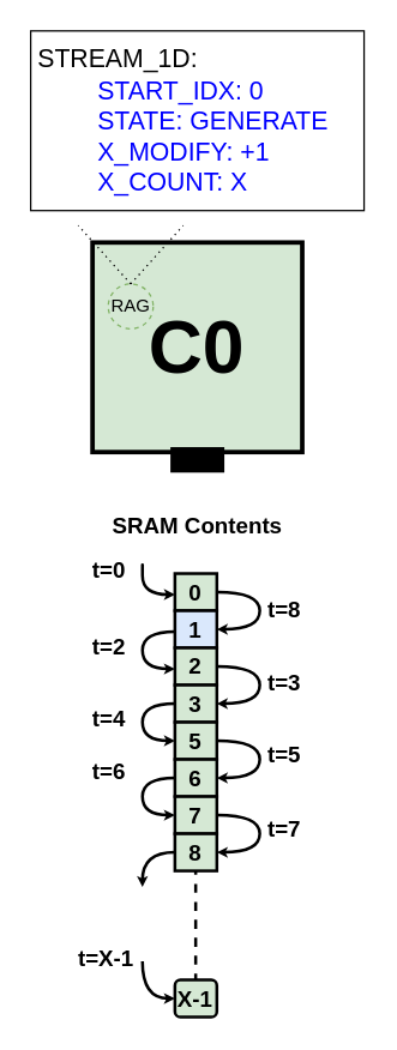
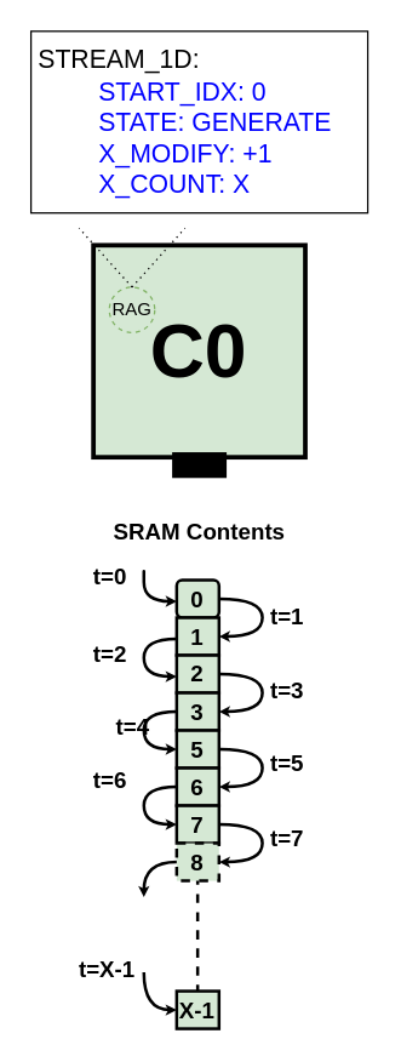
- <mxCell id="12" value="0" style="rounded=0;whiteSpace=wrap;html=1;fontSize=15;strokeWidth=2;fontStyle=1;fillColor=#d5e8d4;strokeColor=#000000;" parent="9" vertex="1"><mxGeometry x="71.265" y="12.437" width="27.987" height="24.825" as="geometry" /></mxCell>
+ <mxCell id="12" value="0" style="whiteSpace=wrap;html=1;fontSize=15;strokeWidth=2;fontStyle=1;fillColor=#d5e8d4;strokeColor=#000000;rounded=1;" parent="9" vertex="1"><mxGeometry x="71.265" y="12.437" width="27.987" height="24.825" as="geometry" /></mxCell>
- <mxCell id="26" value="t=8" style="text;html=1;align=center;verticalAlign=middle;resizable=0;points=[];autosize=1;strokeColor=none;fillColor=none;fontSize=15;fontStyle=1" parent="9" vertex="1"><mxGeometry x="123.999" y="25.635" width="40" height="20" as="geometry" /></mxCell>
+ <mxCell id="26" value="t=1" style="text;html=1;align=center;verticalAlign=middle;resizable=0;points=[];autosize=1;strokeColor=none;fillColor=none;fontSize=15;fontStyle=1" parent="9" vertex="1"><mxGeometry x="123.999" y="25.635" width="40" height="20" as="geometry" /></mxCell>
- <mxCell id="14" value="1" style="rounded=0;whiteSpace=wrap;html=1;fontSize=15;strokeWidth=2;fontStyle=1;fillColor=#dae8fc;strokeColor=#000000;" parent="9" vertex="1"><mxGeometry x="71.265" y="37.262" width="27.987" height="24.825" as="geometry" /></mxCell>
+ <mxCell id="14" value="1" style="rounded=0;whiteSpace=wrap;html=1;fontSize=15;strokeWidth=2;fontStyle=1;fillColor=#d5e8d4;strokeColor=#000000;" parent="9" vertex="1"><mxGeometry x="71.265" y="37.262" width="27.987" height="24.825" as="geometry" /></mxCell>
- <mxCell id="28" value="t=4" style="text;html=1;align=center;verticalAlign=middle;resizable=0;points=[];autosize=1;strokeColor=none;fillColor=none;fontSize=15;fontStyle=1" parent="9" vertex="1"><mxGeometry x="6.997" y="99.3" width="40" height="20" as="geometry" /></mxCell>
+ <mxCell id="28" value="t=4" style="text;html=1;align=center;verticalAlign=middle;resizable=0;points=[];autosize=1;strokeColor=none;fillColor=none;fontSize=15;fontStyle=1" parent="9" vertex="1"><mxGeometry x="21.997" y="99.3" width="40" height="20" as="geometry" /></mxCell>
- <mxCell id="20" value="8" style="rounded=0;whiteSpace=wrap;html=1;fontSize=15;strokeWidth=2;fontStyle=1;fillColor=#d5e8d4;strokeColor=#000000;" parent="9" vertex="1"><mxGeometry x="71.265" y="186.212" width="27.987" height="24.825" as="geometry" /></mxCell>
+ <mxCell id="20" value="8" style="rounded=0;whiteSpace=wrap;html=1;fontSize=15;strokeWidth=2;fontStyle=1;fillColor=#d5e8d4;strokeColor=#000000;dashed=1;" parent="9" vertex="1"><mxGeometry x="71.265" y="186.212" width="27.987" height="24.825" as="geometry" /></mxCell>
- <mxCell id="36" value="X-1" style="whiteSpace=wrap;html=1;fontSize=15;strokeWidth=2;fontStyle=1;fillColor=#d5e8d4;strokeColor=#000000;rounded=1;" parent="9" vertex="1"><mxGeometry x="71.265" y="283.885" width="27.987" height="24.825" as="geometry" /></mxCell>
+ <mxCell id="36" value="X-1" style="rounded=0;whiteSpace=wrap;html=1;fontSize=15;strokeWidth=2;fontStyle=1;fillColor=#d5e8d4;strokeColor=#000000;" parent="9" vertex="1"><mxGeometry x="71.265" y="283.885" width="27.987" height="24.825" as="geometry" /></mxCell>
